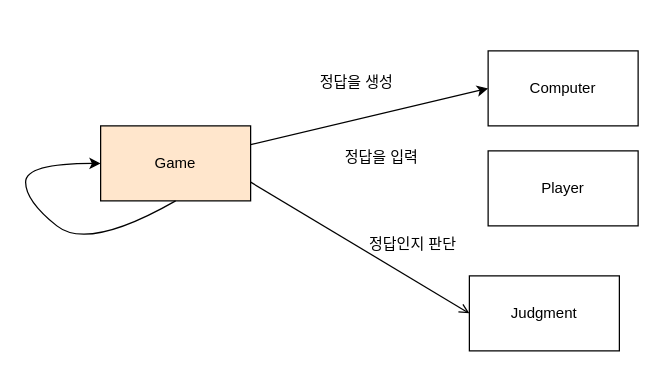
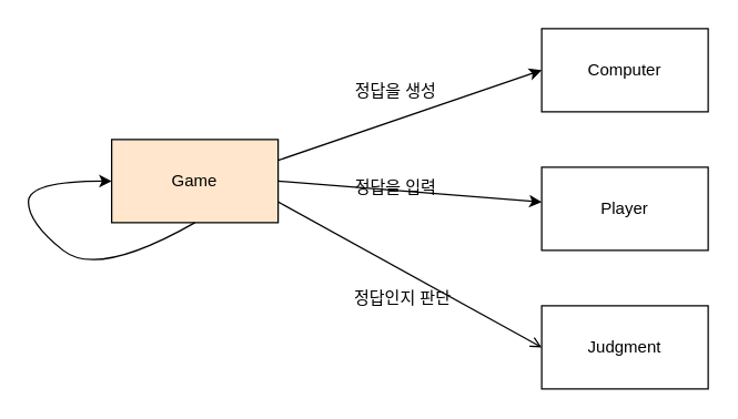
- <mxCell id="3" value="Computer" style="rounded=0;whiteSpace=wrap;html=1;" vertex="1" parent="1"><mxGeometry x="390" y="40" width="120" height="60" as="geometry" /></mxCell>
+ <mxCell id="3" value="Computer" style="rounded=0;whiteSpace=wrap;html=1;" vertex="1" parent="1"><mxGeometry x="390" y="20" width="120" height="60" as="geometry" /></mxCell>
- <mxCell id="9" value="정답을 입력" style="text;html=1;strokeColor=none;fillColor=none;align=center;verticalAlign=middle;whiteSpace=wrap;rounded=0;" vertex="1" parent="1"><mxGeometry x="270" y="110" width="70" height="30" as="geometry" /></mxCell>
+ <mxCell id="9" value="정답을 입력" style="text;html=1;strokeColor=none;fillColor=none;align=center;verticalAlign=middle;whiteSpace=wrap;rounded=0;" vertex="1" parent="1"><mxGeometry x="250" y="120" width="70" height="30" as="geometry" /></mxCell>
+ <mxCell id="7" value="" style="endArrow=classic;html=1;rounded=0;exitX=1;exitY=0.5;exitDx=0;exitDy=0;" edge="1" parent="1" source="2" target="5"><mxGeometry width="50" height="50" relative="1" as="geometry"><mxPoint x="210" y="125" as="sourcePoint" /><mxPoint x="400" y="60" as="targetPoint" /></mxGeometry></mxCell>
- <mxCell id="11" value="정답인지 판단" style="text;html=1;strokeColor=none;fillColor=none;align=center;verticalAlign=middle;whiteSpace=wrap;rounded=0;" vertex="1" parent="1"><mxGeometry x="290" y="180" width="80" height="30" as="geometry" /></mxCell>
+ <mxCell id="11" value="정답인지 판단" style="text;html=1;strokeColor=none;fillColor=none;align=center;verticalAlign=middle;whiteSpace=wrap;rounded=0;" vertex="1" parent="1"><mxGeometry x="250" y="200" width="80" height="30" as="geometry" /></mxCell>
- <mxCell id="4" value="Judgment" style="rounded=0;whiteSpace=wrap;html=1;" vertex="1" parent="1"><mxGeometry x="375" y="220" width="120" height="60" as="geometry" /></mxCell>
+ <mxCell id="4" value="Judgment" style="rounded=0;whiteSpace=wrap;html=1;" vertex="1" parent="1"><mxGeometry x="390" y="220" width="120" height="60" as="geometry" /></mxCell>
